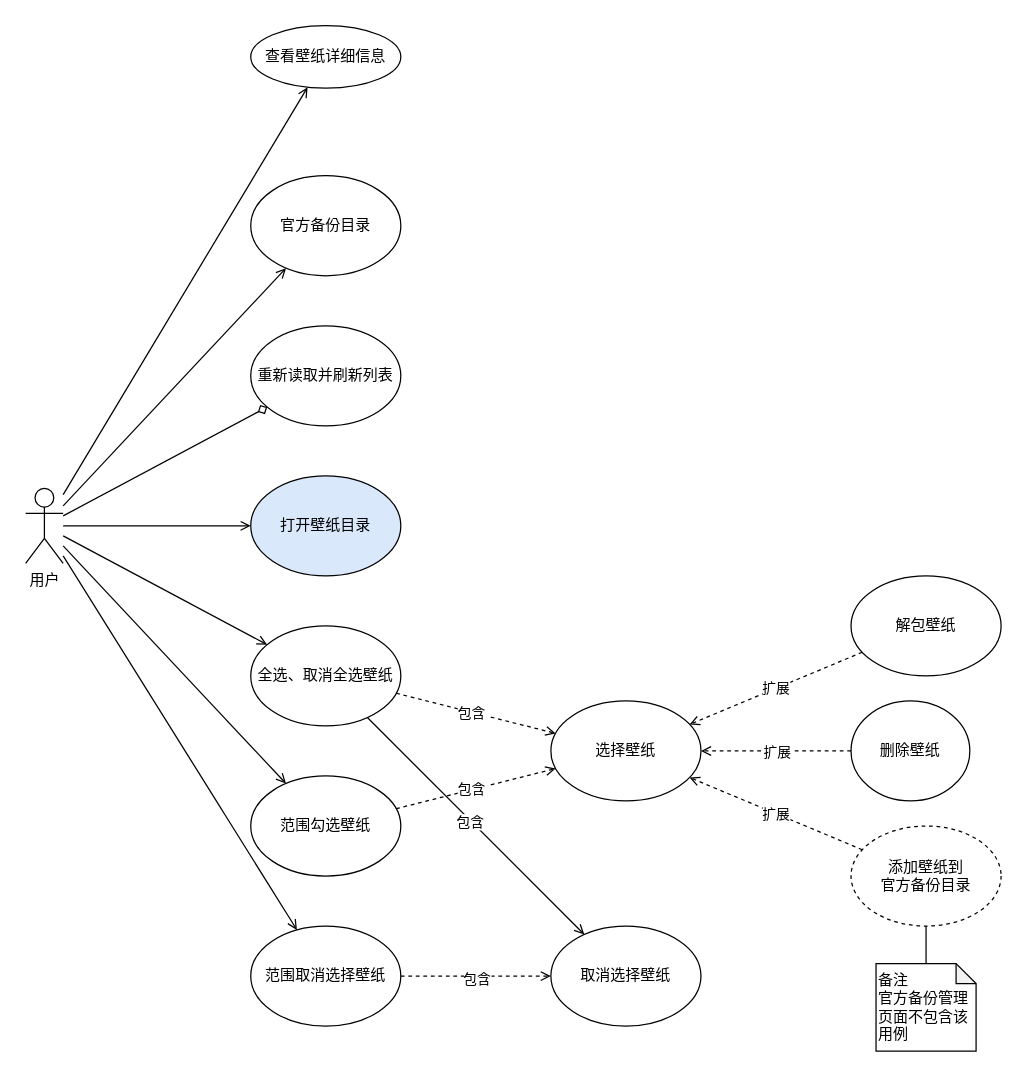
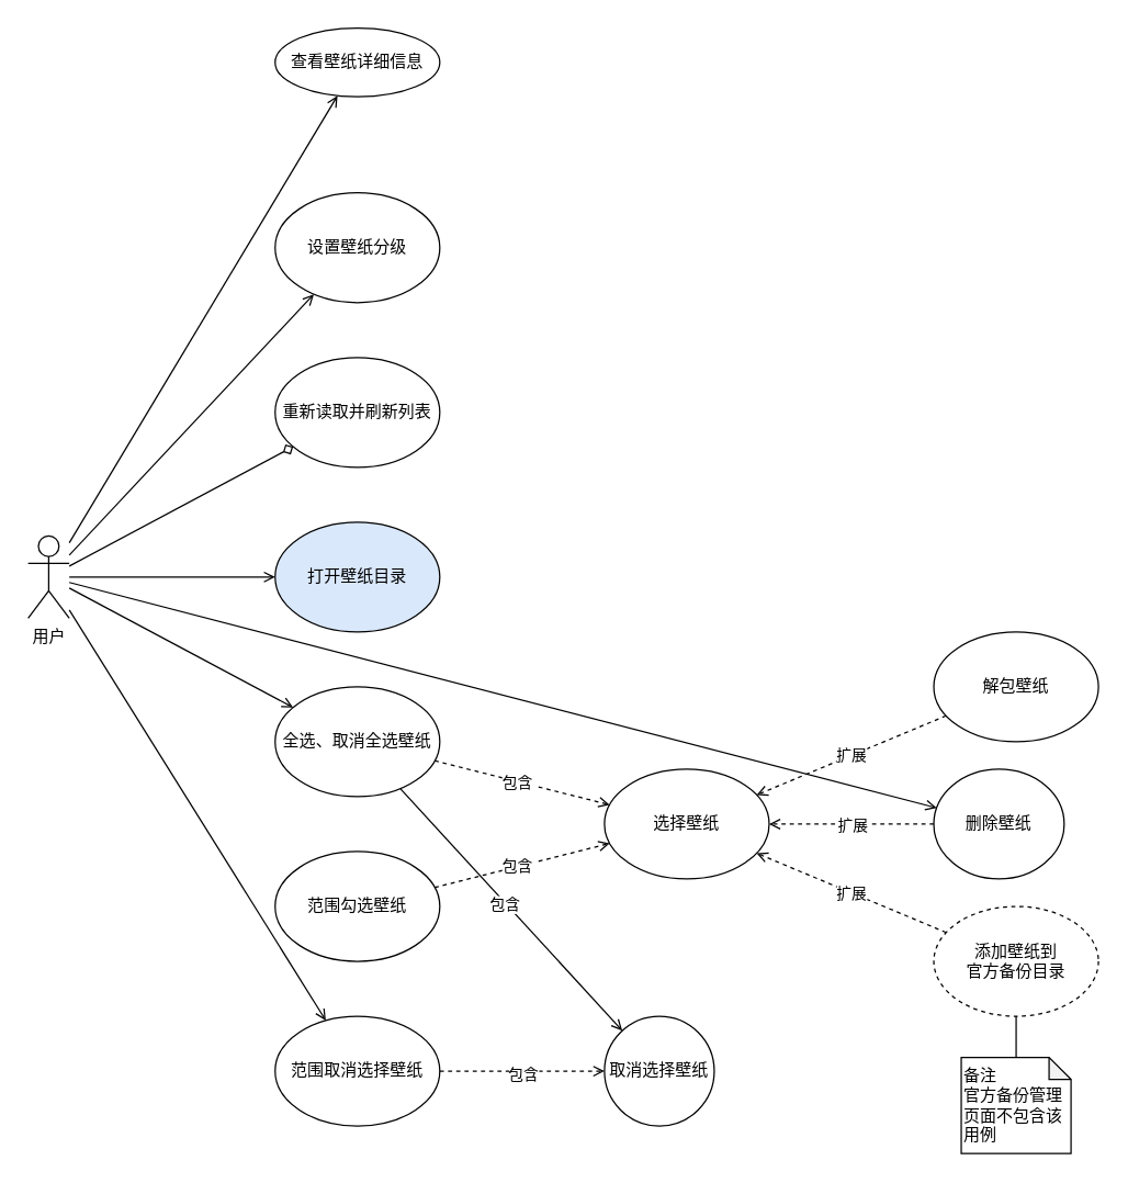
- <mxCell id="3" value="官方备份目录" style="ellipse;whiteSpace=wrap;html=1;" vertex="1" parent="1"><mxGeometry x="200" y="140" width="120" height="80" as="geometry" /></mxCell>
+ <mxCell id="3" value="设置壁纸分级" style="ellipse;whiteSpace=wrap;html=1;" vertex="1" parent="1"><mxGeometry x="200" y="140" width="120" height="80" as="geometry" /></mxCell>
- <mxCell id="21" value="" style="endArrow=open;html=1;rounded=0;endFill=0;" edge="1" parent="1" source="2" target="7"><mxGeometry width="50" height="50" relative="1" as="geometry"><mxPoint x="160" y="313" as="sourcePoint" /><mxPoint x="271" y="263" as="targetPoint" /></mxGeometry></mxCell>
+ <mxCell id="21" value="" style="endArrow=open;html=1;rounded=0;endFill=0;" edge="1" parent="1" source="2" target="13"><mxGeometry width="50" height="50" relative="1" as="geometry"><mxPoint x="160" y="313" as="sourcePoint" /><mxPoint x="271" y="263" as="targetPoint" /></mxGeometry></mxCell>
- <mxCell id="8" value="取消选择壁纸" style="ellipse;whiteSpace=wrap;html=1;" vertex="1" parent="1"><mxGeometry x="440" y="740" width="120" height="80" as="geometry" /></mxCell>
+ <mxCell id="8" value="取消选择壁纸" style="ellipse;whiteSpace=wrap;html=1;" vertex="1" parent="1"><mxGeometry x="440" y="740" width="80" height="80" as="geometry" /></mxCell>
